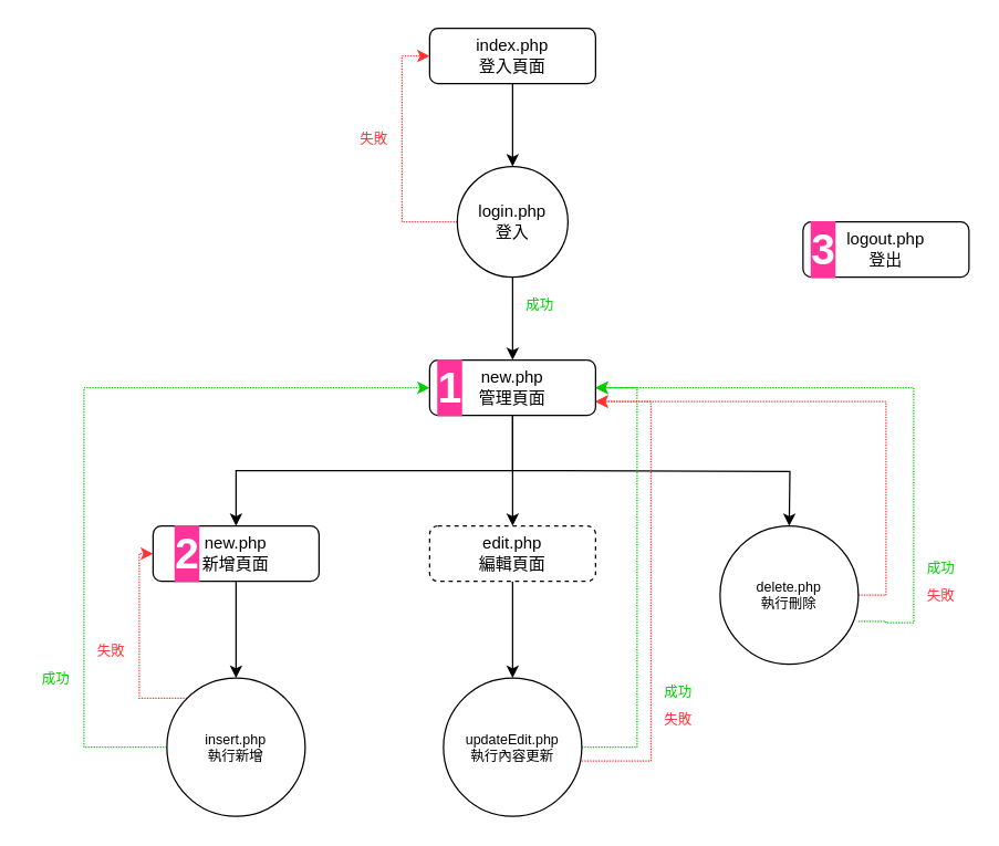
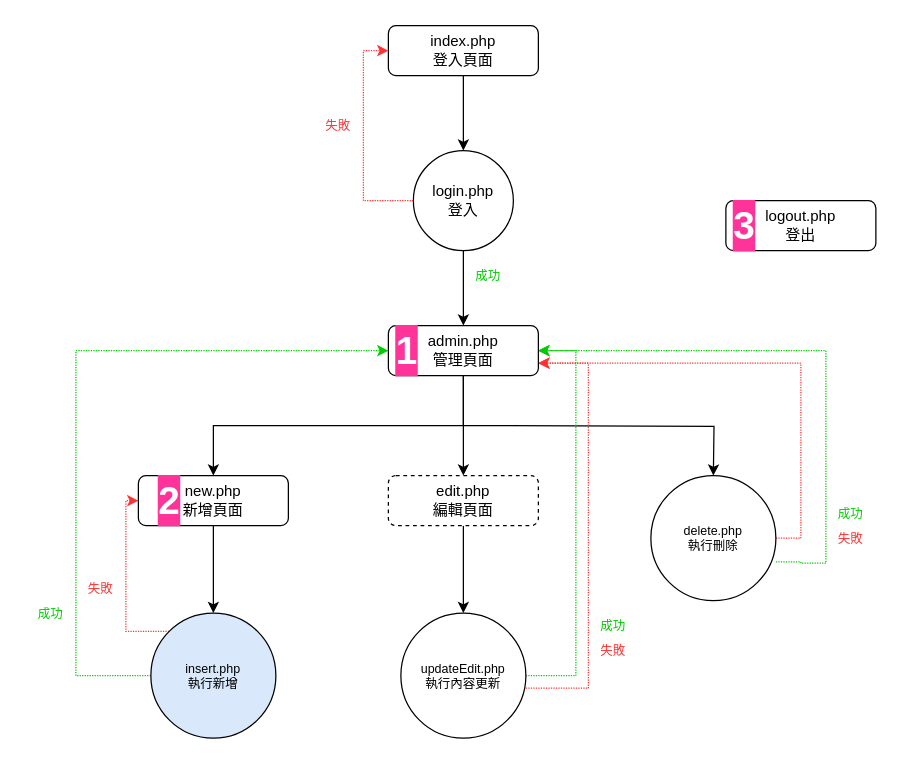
- <mxCell id="34" value="new.php&lt;br&gt;管理頁面" style="rounded=1;whiteSpace=wrap;html=1;fontSize=12;glass=0;strokeWidth=1;shadow=0;" vertex="1" parent="33"><mxGeometry x="20" width="120" height="40" as="geometry" /></mxCell>
+ <mxCell id="34" value="admin.php&lt;br&gt;管理頁面" style="rounded=1;whiteSpace=wrap;html=1;fontSize=12;glass=0;strokeWidth=1;shadow=0;" vertex="1" parent="33"><mxGeometry x="20" width="120" height="40" as="geometry" /></mxCell>
- <mxCell id="15" value="&lt;font style=&quot;font-size: 10px&quot;&gt;&lt;span style=&quot;font-size: 10px&quot;&gt;insert.php&lt;/span&gt;&lt;br style=&quot;font-size: 10px&quot;&gt;執行新增&lt;br&gt;&lt;/font&gt;" style="ellipse;whiteSpace=wrap;html=1;aspect=fixed;fontSize=10;" vertex="1" parent="1"><mxGeometry x="120" y="490" width="100" height="100" as="geometry" /></mxCell>
+ <mxCell id="15" value="&lt;font style=&quot;font-size: 10px&quot;&gt;&lt;span style=&quot;font-size: 10px&quot;&gt;insert.php&lt;/span&gt;&lt;br style=&quot;font-size: 10px&quot;&gt;執行新增&lt;br&gt;&lt;/font&gt;" style="ellipse;whiteSpace=wrap;html=1;aspect=fixed;fontSize=10;fillColor=#dae8fc;" vertex="1" parent="1"><mxGeometry x="120" y="490" width="100" height="100" as="geometry" /></mxCell>
